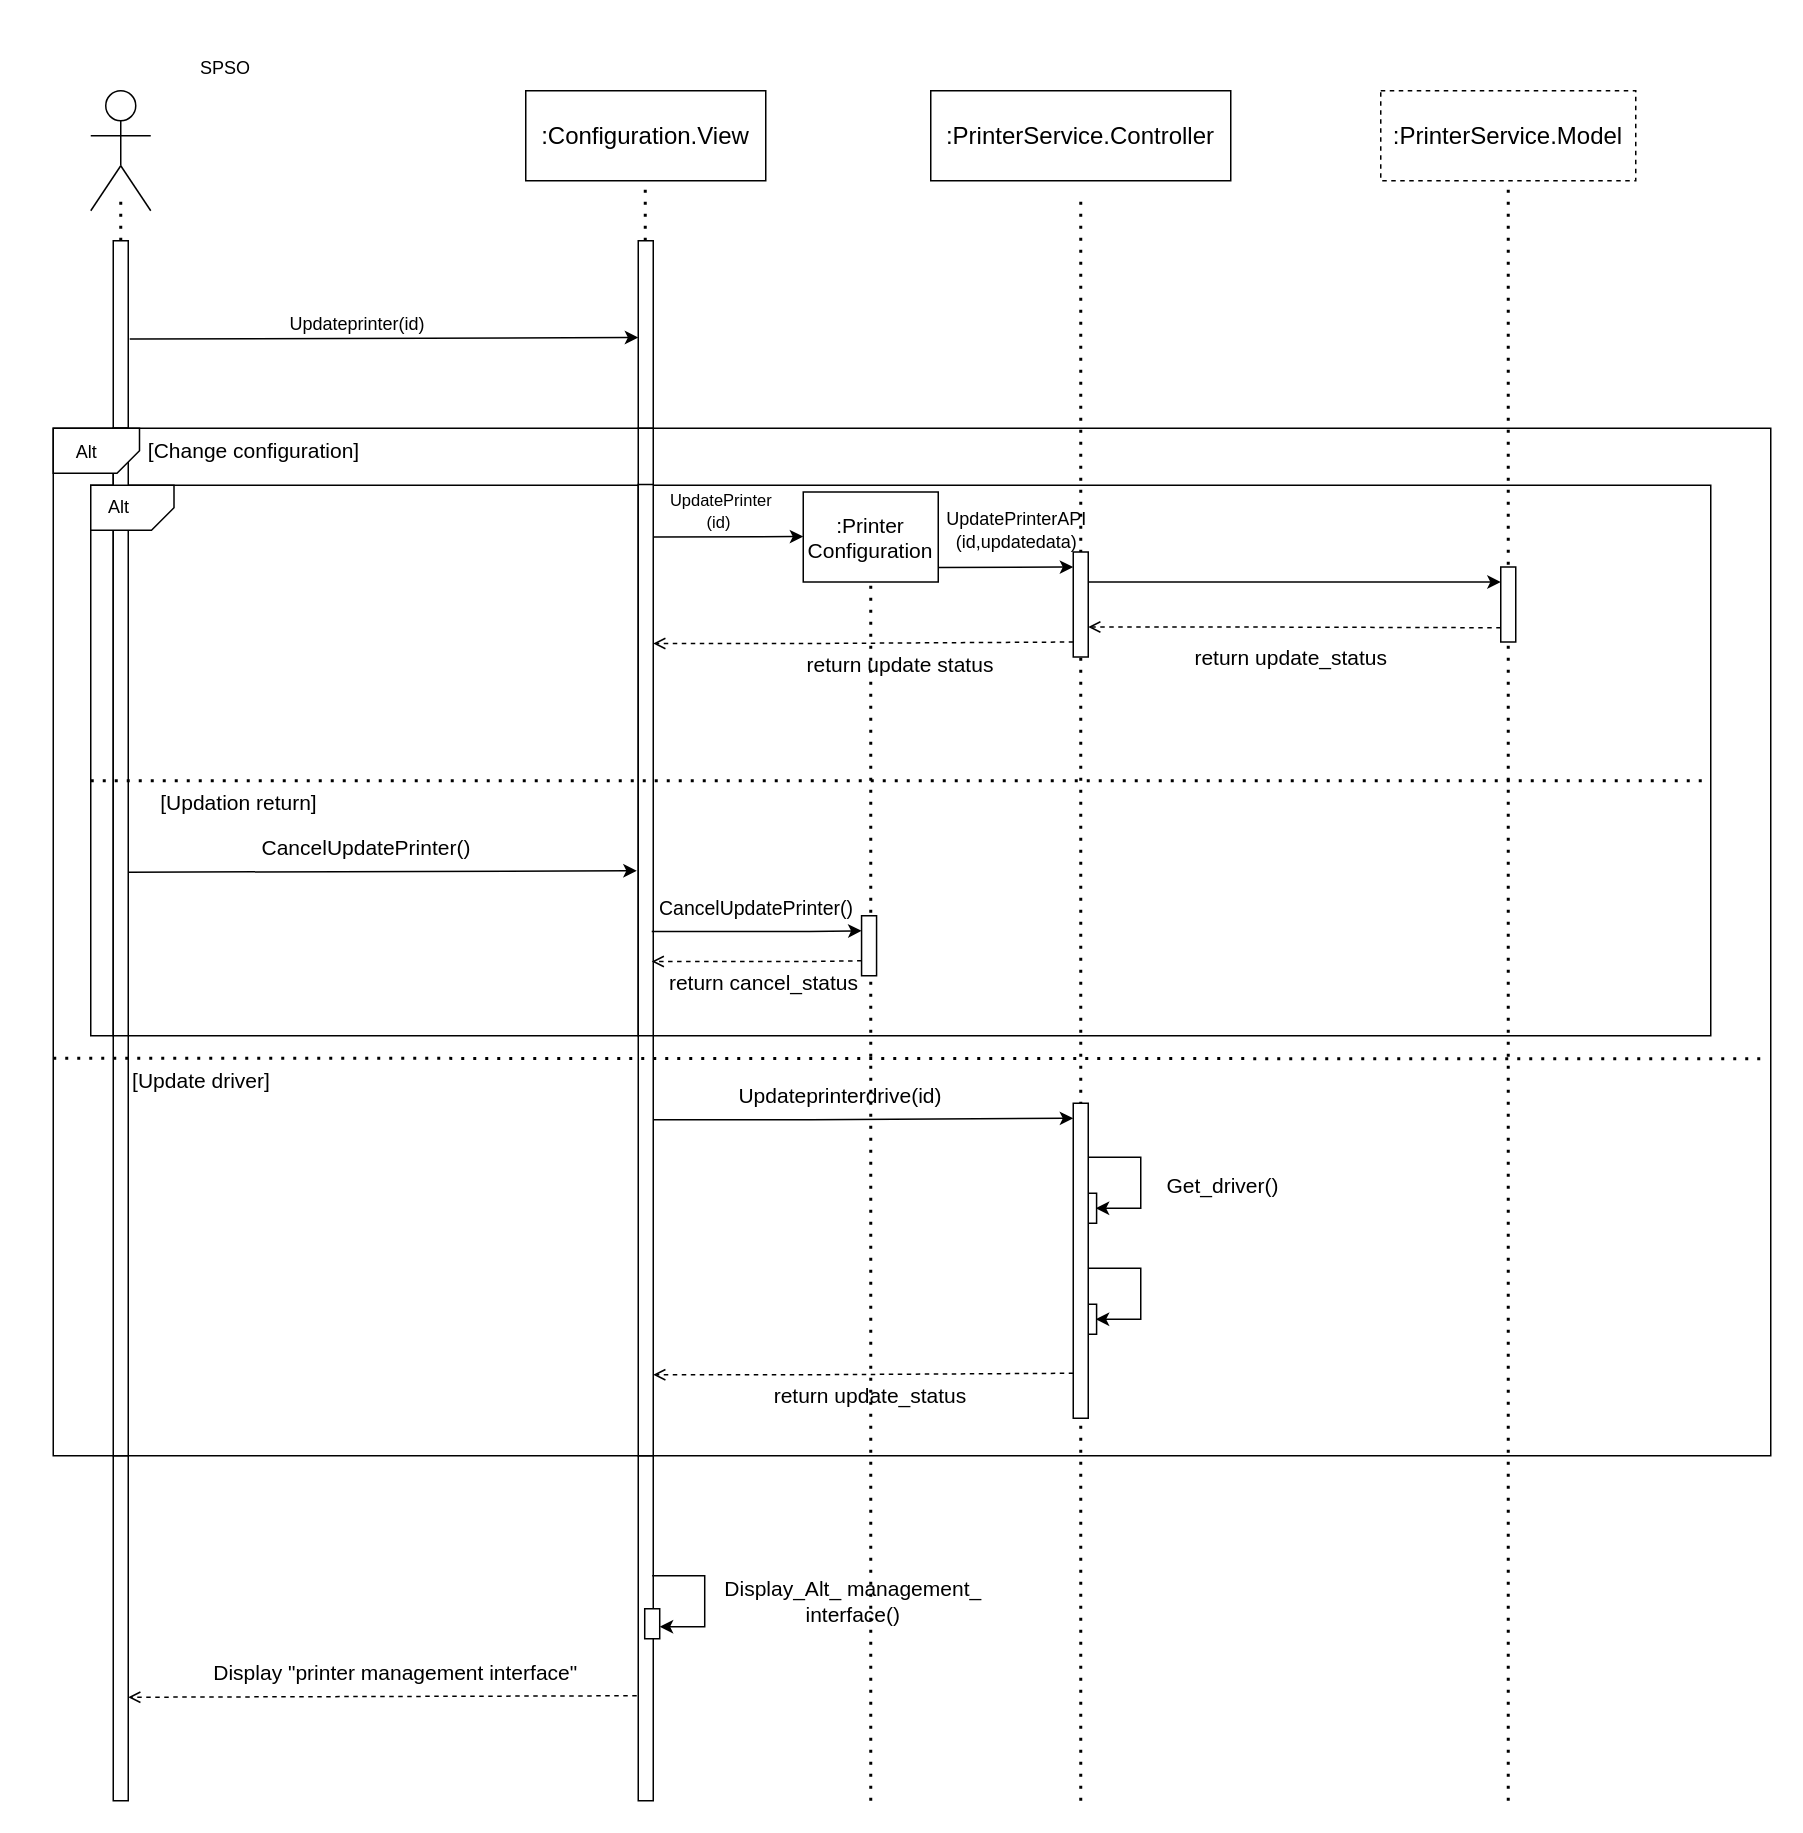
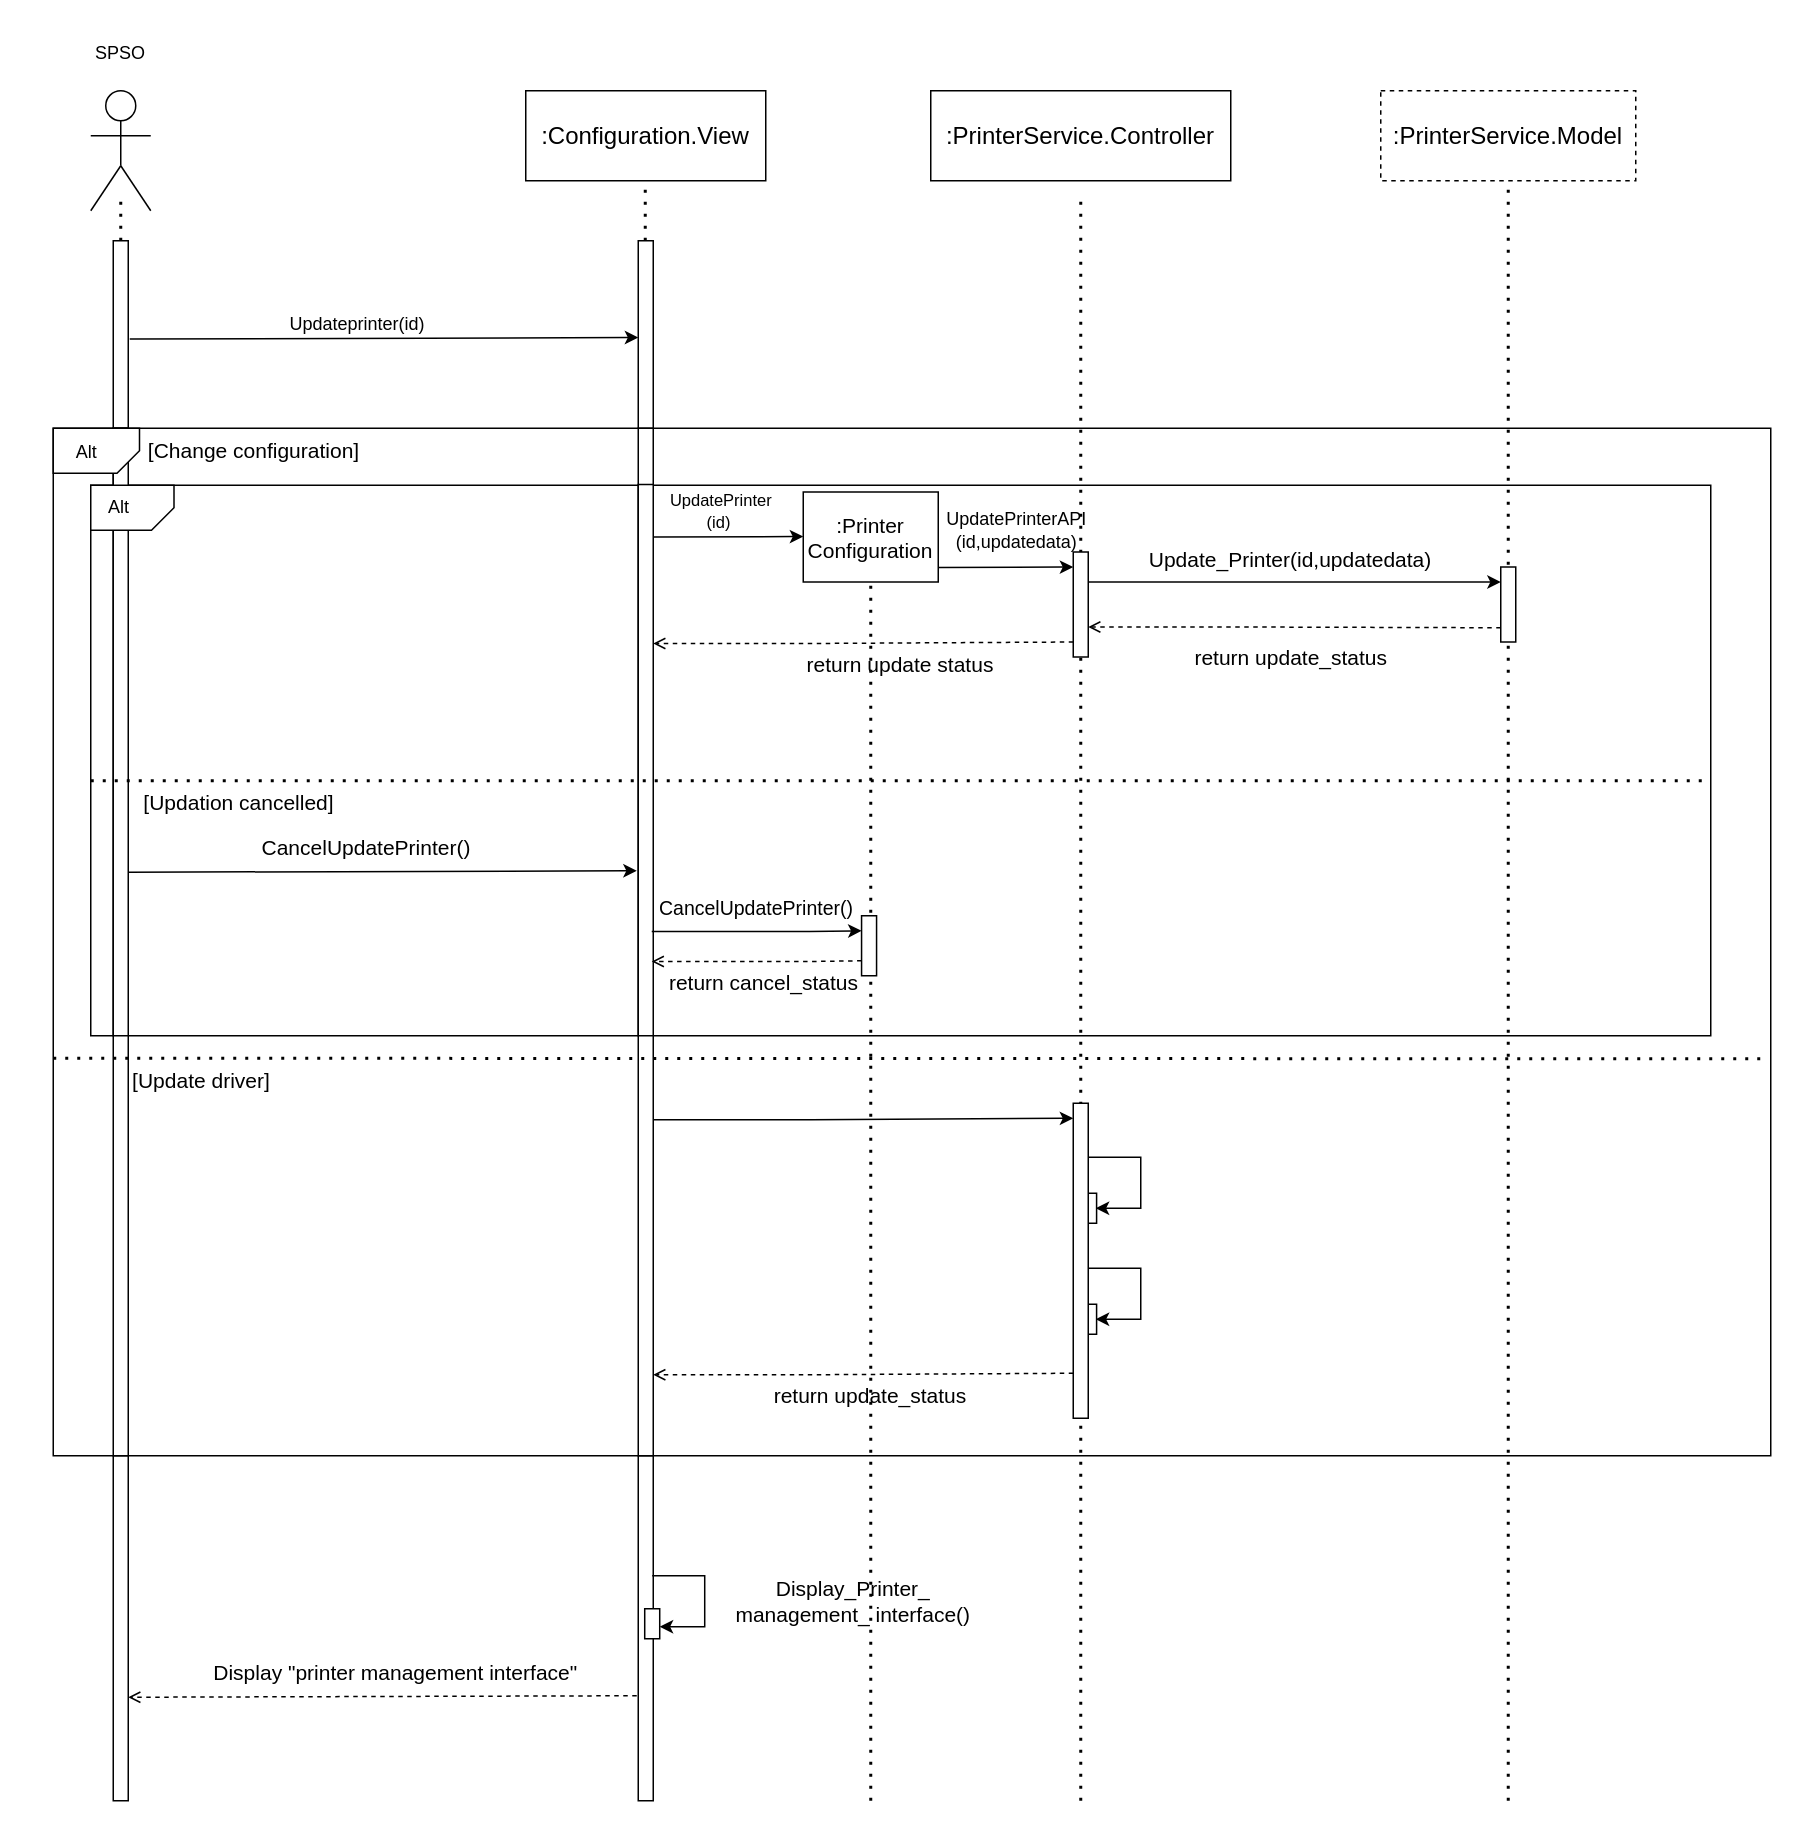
- <mxCell id="7" value="SPSO" style="text;html=1;align=center;verticalAlign=middle;whiteSpace=wrap;rounded=0;" vertex="1" parent="1"><mxGeometry x="120" y="30" width="60" height="30" as="geometry" /></mxCell>
+ <mxCell id="7" value="SPSO" style="text;html=1;align=center;verticalAlign=middle;whiteSpace=wrap;rounded=0;" vertex="1" parent="1"><mxGeometry x="50" y="20" width="60" height="30" as="geometry" /></mxCell>
+ <mxCell id="23" value="&lt;font style=&quot;font-size: 14px;&quot;&gt;Update_Printer(id,updatedata)&lt;/font&gt;" style="text;html=1;align=center;verticalAlign=middle;whiteSpace=wrap;rounded=0;fontSize=14;" vertex="1" parent="1"><mxGeometry x="745.12" y="357.5" width="230" height="30" as="geometry" /></mxCell>
- <mxCell id="55" value="[Updation return]" style="text;html=1;align=center;verticalAlign=middle;whiteSpace=wrap;rounded=0;fontSize=14;" vertex="1" parent="1"><mxGeometry x="75" y="520" width="167.5" height="30" as="geometry" /></mxCell>
+ <mxCell id="55" value="[Updation cancelled]" style="text;html=1;align=center;verticalAlign=middle;whiteSpace=wrap;rounded=0;fontSize=14;" vertex="1" parent="1"><mxGeometry x="75" y="520" width="167.5" height="30" as="geometry" /></mxCell>
- <mxCell id="35" value="Updateprinterdrive(id)" style="text;html=1;align=center;verticalAlign=middle;whiteSpace=wrap;rounded=0;fontSize=14;" vertex="1" parent="1"><mxGeometry x="460" y="715" width="200.24" height="30" as="geometry" /></mxCell>
- <mxCell id="45" value="Get_driver()" style="text;html=1;align=center;verticalAlign=middle;whiteSpace=wrap;rounded=0;fontSize=14;" vertex="1" parent="1"><mxGeometry x="770" y="775" width="90" height="30" as="geometry" /></mxCell>
- <mxCell id="64" value="Display_Alt_ management_ interface()" style="text;html=1;align=center;verticalAlign=middle;whiteSpace=wrap;rounded=0;fontSize=14;" vertex="1" parent="1"><mxGeometry x="477.07" y="1052" width="183.17" height="30" as="geometry" /></mxCell>
+ <mxCell id="64" value="Display_Printer_ management_ interface()" style="text;html=1;align=center;verticalAlign=middle;whiteSpace=wrap;rounded=0;fontSize=14;" vertex="1" parent="1"><mxGeometry x="477.07" y="1052" width="183.17" height="30" as="geometry" /></mxCell>
